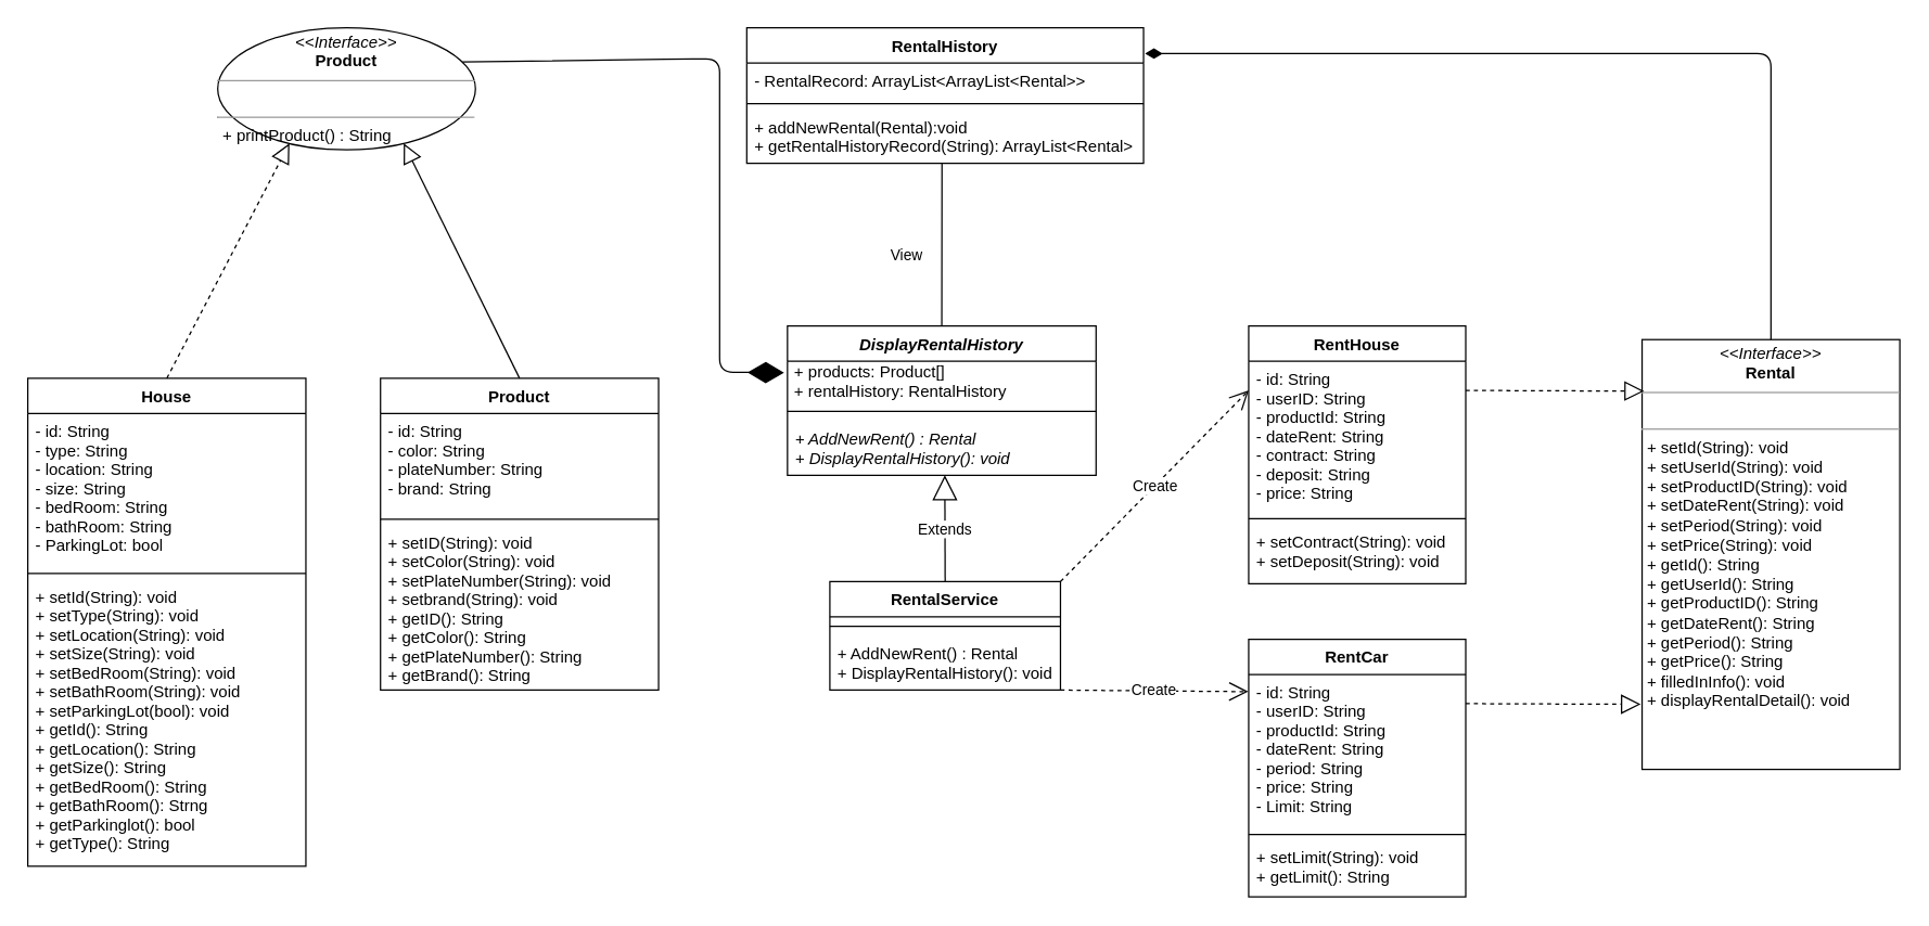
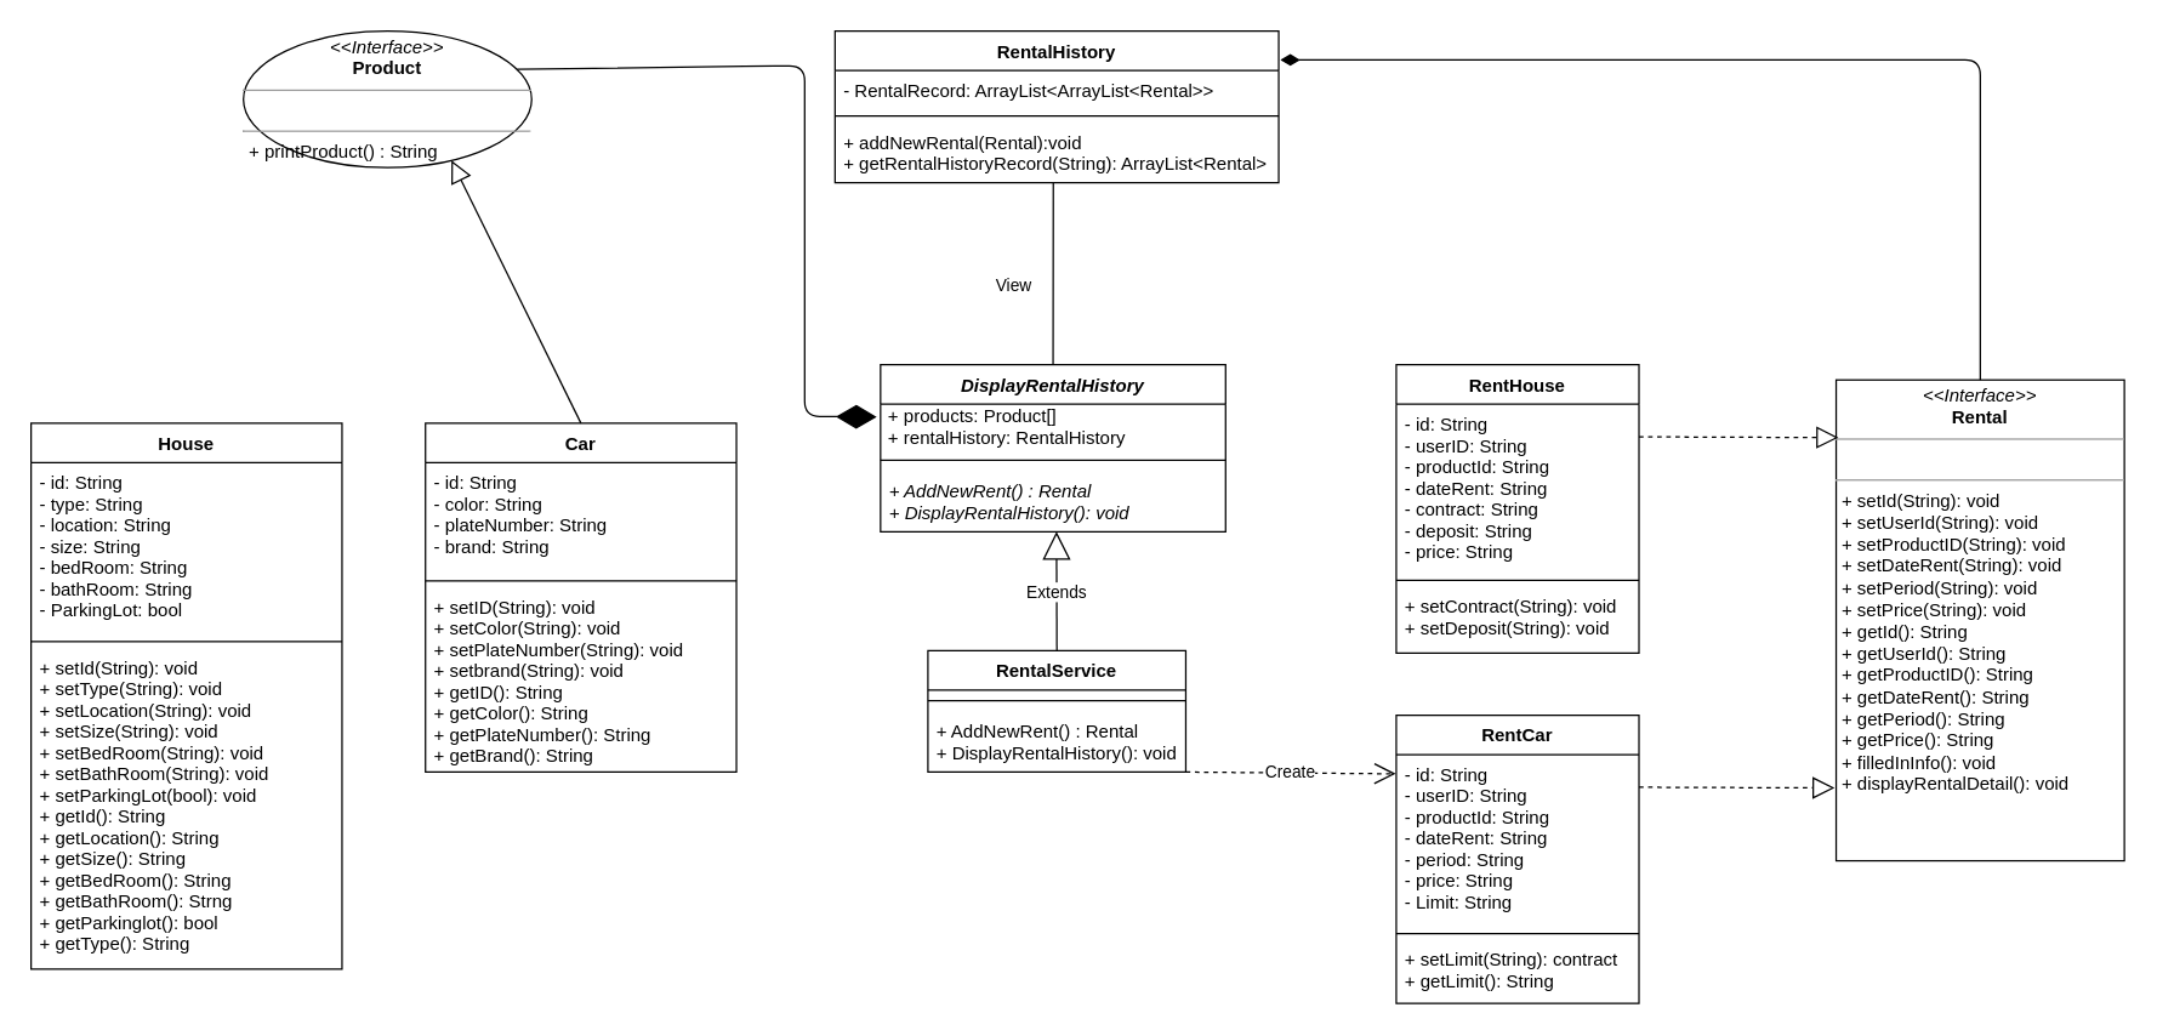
- <mxCell id="15" value="" style="endArrow=block;dashed=1;endFill=0;endSize=12;html=1;entryX=0.25;entryY=1;entryDx=0;entryDy=0;exitX=0.5;exitY=0;exitDx=0;exitDy=0;" parent="1" source="6" target="14" edge="1"><mxGeometry width="160" relative="1" as="geometry"><mxPoint x="897.5" y="610" as="sourcePoint" /><mxPoint x="792.5" y="600" as="targetPoint" /></mxGeometry></mxCell>
- <mxCell id="10" value="Product" style="swimlane;fontStyle=1;align=center;verticalAlign=top;childLayout=stackLayout;horizontal=1;startSize=26;horizontalStack=0;resizeParent=1;resizeParentMax=0;resizeLast=0;collapsible=1;marginBottom=0;" parent="1" vertex="1"><mxGeometry x="280" y="278.5" width="205" height="230" as="geometry" /></mxCell>
+ <mxCell id="10" value="Car" style="swimlane;fontStyle=1;align=center;verticalAlign=top;childLayout=stackLayout;horizontal=1;startSize=26;horizontalStack=0;resizeParent=1;resizeParentMax=0;resizeLast=0;collapsible=1;marginBottom=0;" parent="1" vertex="1"><mxGeometry x="280" y="278.5" width="205" height="230" as="geometry" /></mxCell>
- <mxCell id="29" value="Create" style="endArrow=open;endSize=12;dashed=1;html=1;exitX=1;exitY=0;exitDx=0;exitDy=0;entryX=0;entryY=0.25;entryDx=0;entryDy=0;" parent="1" source="17" target="21" edge="1"><mxGeometry width="160" relative="1" as="geometry"><mxPoint x="1132.5" y="300" as="sourcePoint" /><mxPoint x="1292.5" y="300" as="targetPoint" /></mxGeometry></mxCell>
- <mxCell id="28" value="+ setLimit(String): void&#10;+ getLimit(): String" style="text;strokeColor=none;fillColor=none;align=left;verticalAlign=top;spacingLeft=4;spacingRight=4;overflow=hidden;rotatable=0;points=[[0,0.5],[1,0.5]];portConstraint=eastwest;" parent="25" vertex="1"><mxGeometry y="148" width="160" height="42" as="geometry" /></mxCell>
+ <mxCell id="28" value="+ setLimit(String): contract&#10;+ getLimit(): String" style="text;strokeColor=none;fillColor=none;align=left;verticalAlign=top;spacingLeft=4;spacingRight=4;overflow=hidden;rotatable=0;points=[[0,0.5],[1,0.5]];portConstraint=eastwest;" parent="25" vertex="1"><mxGeometry y="148" width="160" height="42" as="geometry" /></mxCell>
